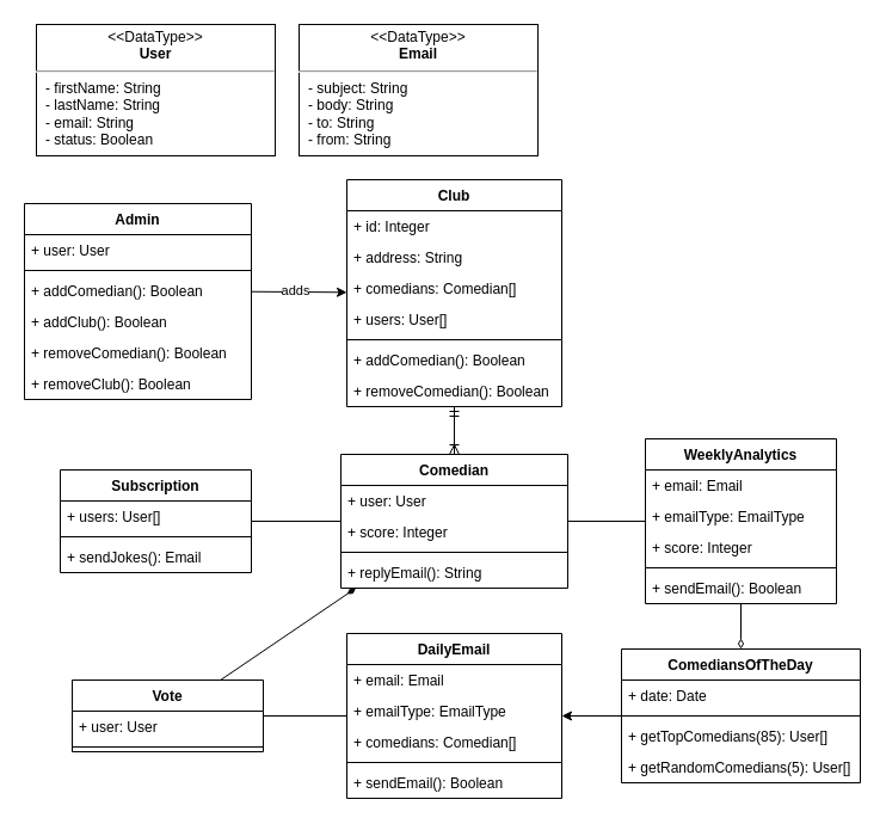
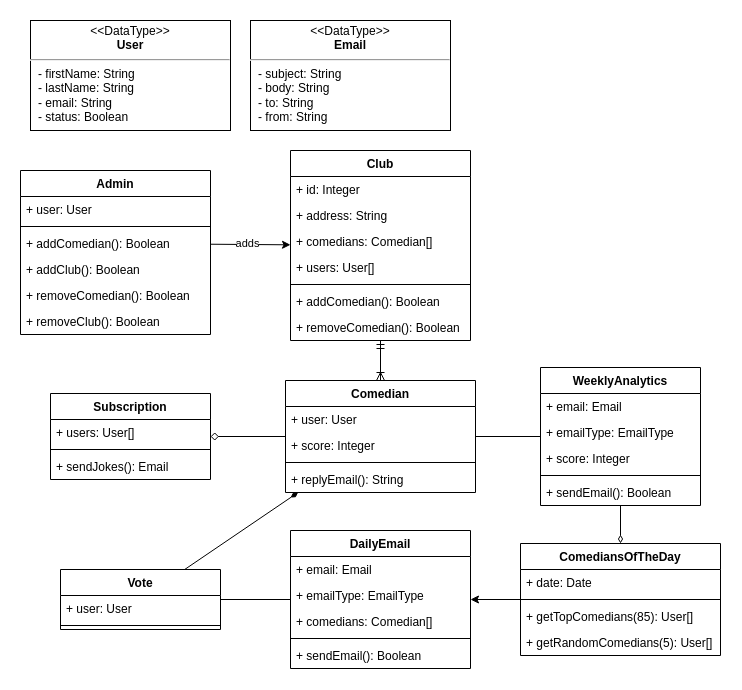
- <mxCell id="9" style="edgeStyle=none;rounded=1;orthogonalLoop=1;jettySize=auto;html=1;strokeColor=default;startArrow=none;startFill=0;endArrow=none;endFill=0;elbow=vertical;" edge="1" parent="1" source="3" target="46"><mxGeometry relative="1" as="geometry" /></mxCell>
+ <mxCell id="9" style="edgeStyle=none;rounded=1;orthogonalLoop=1;jettySize=auto;html=1;strokeColor=default;startArrow=none;startFill=0;endArrow=diamond;endFill=0;elbow=vertical;" edge="1" parent="1" source="3" target="46"><mxGeometry relative="1" as="geometry" /></mxCell>
